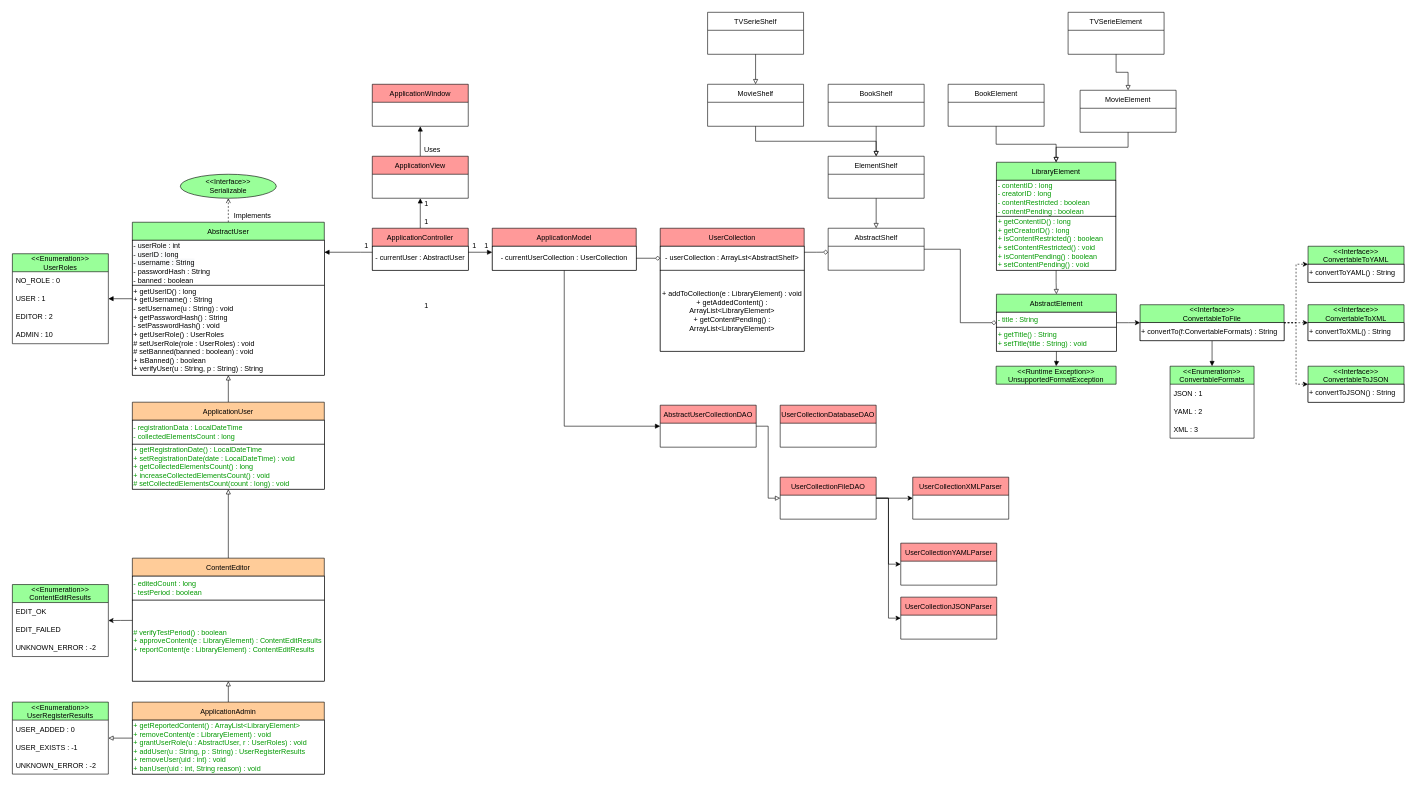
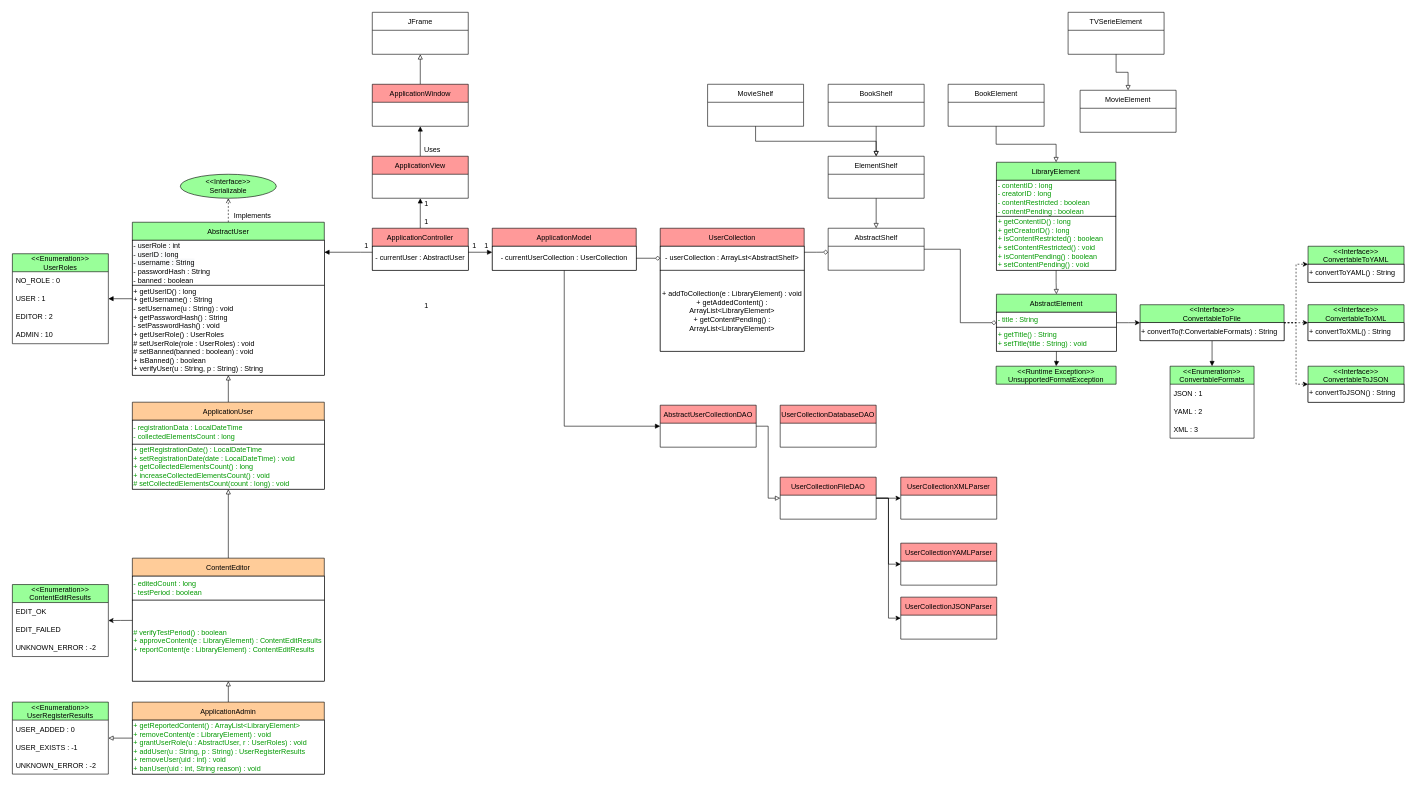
+ <mxCell id="30" value="JFrame" style="swimlane;fontStyle=0;childLayout=stackLayout;horizontal=1;startSize=30;horizontalStack=0;resizeParent=1;resizeParentMax=0;resizeLast=0;collapsible=1;marginBottom=0;" parent="1" vertex="1"><mxGeometry x="620" y="20" width="160" height="70" as="geometry" /></mxCell>
- <mxCell id="64" value="TVSerieShelf" style="swimlane;fontStyle=0;childLayout=stackLayout;horizontal=1;startSize=30;horizontalStack=0;resizeParent=1;resizeParentMax=0;resizeLast=0;collapsible=1;marginBottom=0;" parent="1" vertex="1"><mxGeometry x="1179" y="20" width="160" height="70" as="geometry" /></mxCell>
- <mxCell id="63" style="edgeStyle=orthogonalEdgeStyle;rounded=0;orthogonalLoop=1;jettySize=auto;html=1;exitX=0.5;exitY=1;exitDx=0;exitDy=0;entryX=0.5;entryY=0;entryDx=0;entryDy=0;endArrow=block;endFill=0;" parent="1" source="64" target="62" edge="1"><mxGeometry relative="1" as="geometry" /></mxCell>
+ <mxCell id="28" style="edgeStyle=orthogonalEdgeStyle;rounded=0;orthogonalLoop=1;jettySize=auto;html=1;exitX=0.5;exitY=0;exitDx=0;exitDy=0;entryX=0.5;entryY=1;entryDx=0;entryDy=0;endArrow=block;endFill=0;" parent="1" source="29" target="30" edge="1"><mxGeometry relative="1" as="geometry" /></mxCell>
- <mxCell id="67" style="edgeStyle=orthogonalEdgeStyle;rounded=0;orthogonalLoop=1;jettySize=auto;html=1;exitX=0.5;exitY=1;exitDx=0;exitDy=0;entryX=0.5;entryY=0;entryDx=0;entryDy=0;endArrow=block;endFill=0;" parent="1" source="68" target="25" edge="1"><mxGeometry relative="1" as="geometry" /></mxCell>
- <mxCell id="78" value="UserCollectionXMLParser" style="swimlane;fontStyle=0;childLayout=stackLayout;horizontal=1;startSize=30;horizontalStack=0;resizeParent=1;resizeParentMax=0;resizeLast=0;collapsible=1;marginBottom=0;fillColor=#FF9999;" parent="1" vertex="1"><mxGeometry x="1521" y="795" width="160" height="70" as="geometry" /></mxCell>
+ <mxCell id="78" value="UserCollectionXMLParser" style="swimlane;fontStyle=0;childLayout=stackLayout;horizontal=1;startSize=30;horizontalStack=0;resizeParent=1;resizeParentMax=0;resizeLast=0;collapsible=1;marginBottom=0;fillColor=#FF9999;" parent="1" vertex="1"><mxGeometry x="1501" y="795" width="160" height="70" as="geometry" /></mxCell>
